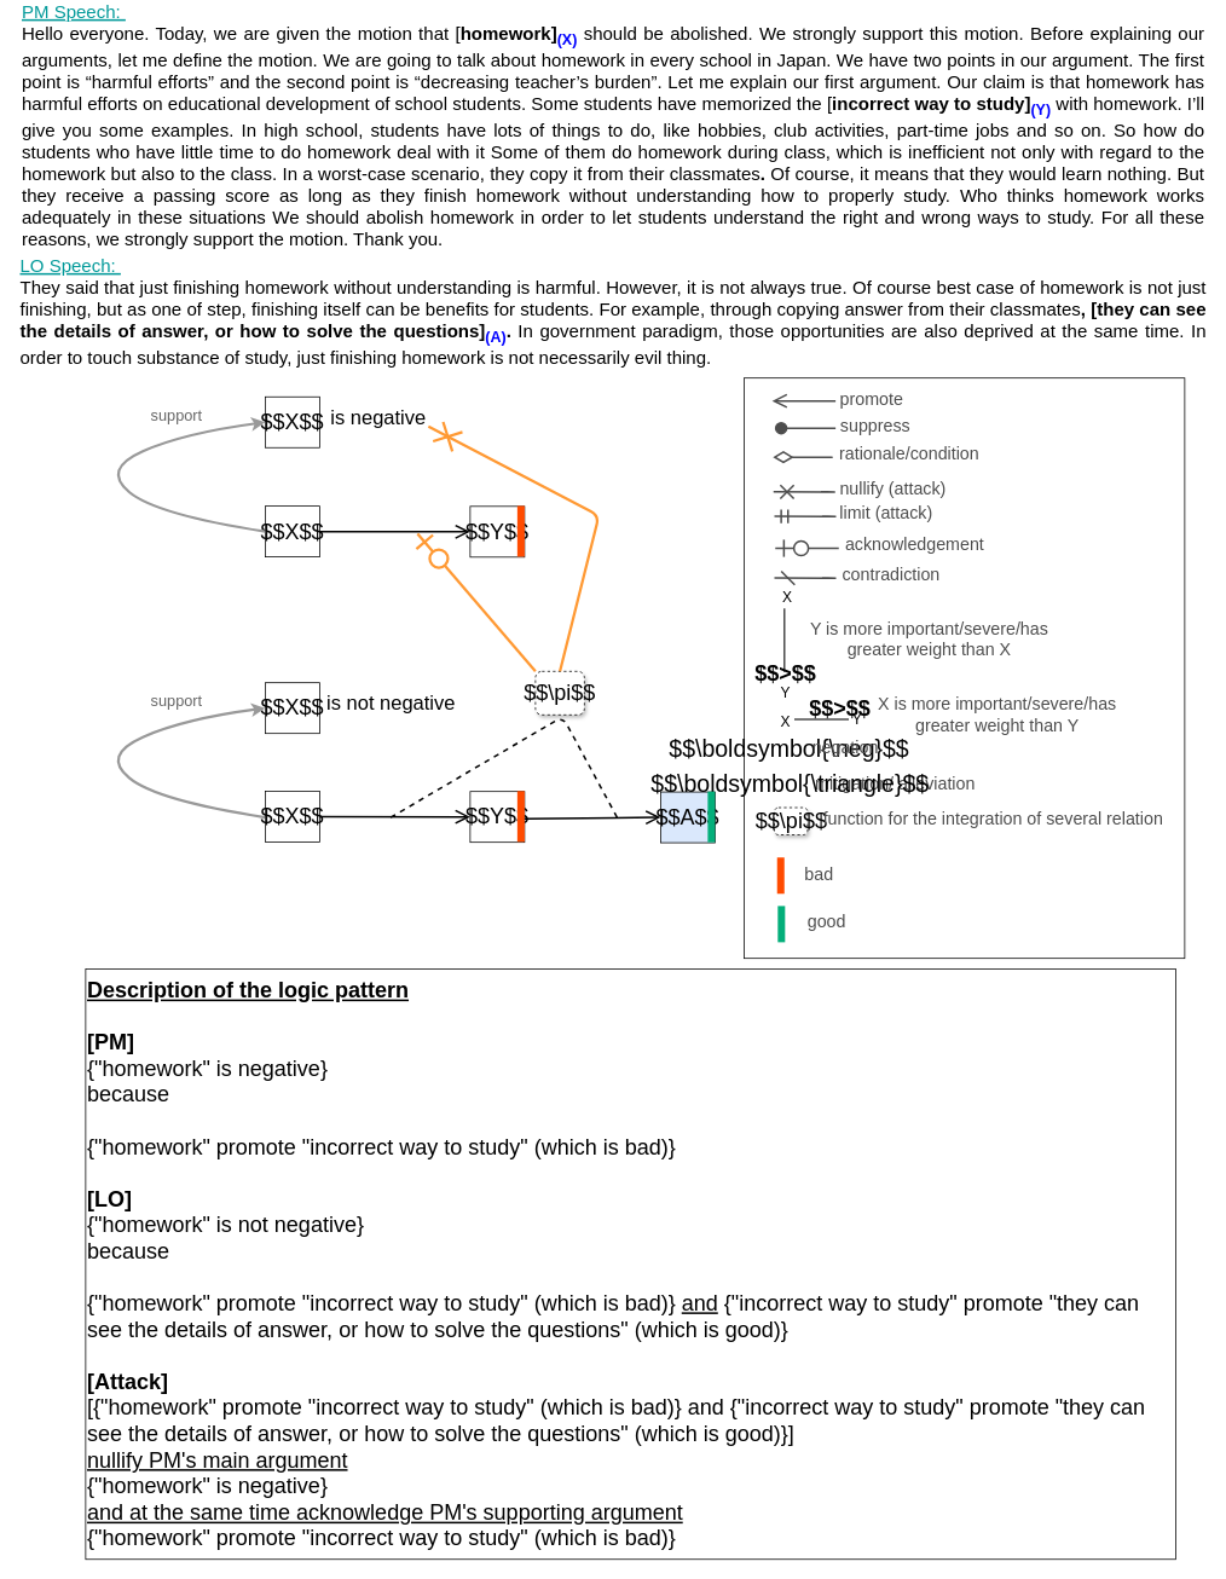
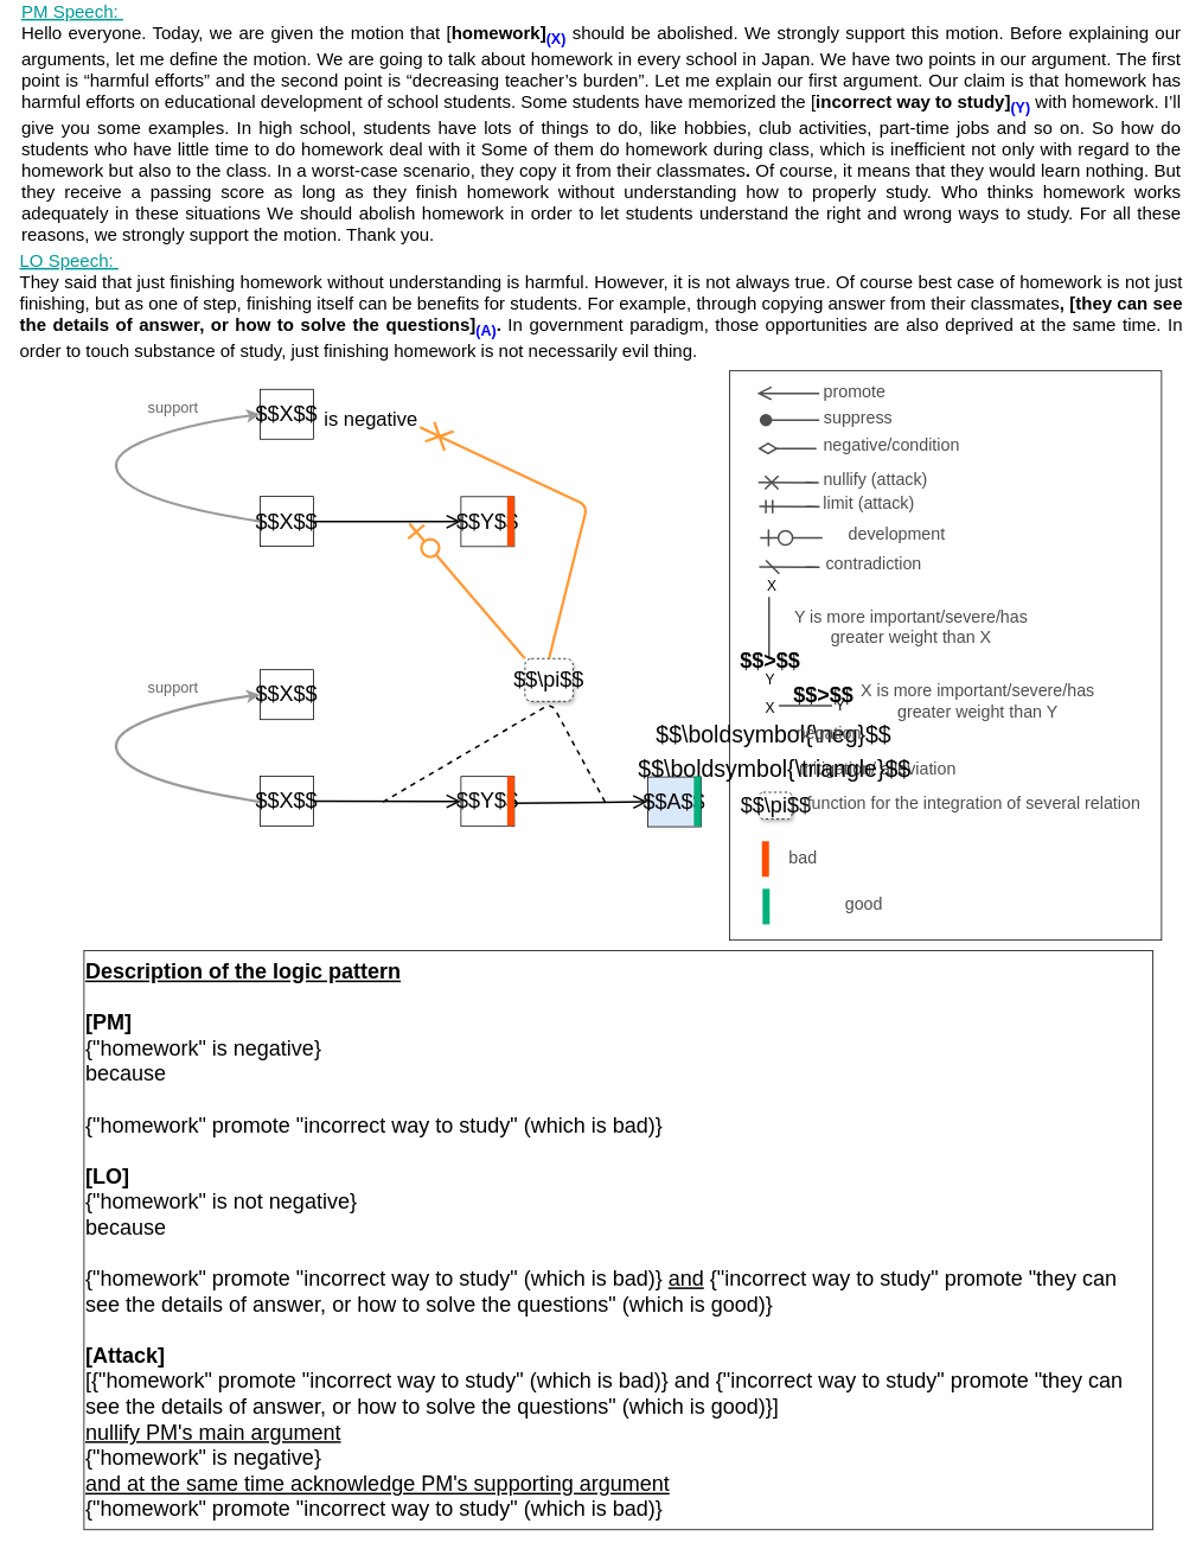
- <mxCell id="5" value="&lt;font style=&quot;font-size: 22px&quot;&gt;is negative&lt;/font&gt;" style="text;html=1;strokeColor=none;fillColor=none;align=center;verticalAlign=middle;whiteSpace=wrap;rounded=0;" parent="1" vertex="1"><mxGeometry x="362" y="421.5" width="110" height="35" as="geometry" /></mxCell>
+ <mxCell id="5" value="&lt;font style=&quot;font-size: 22px&quot;&gt;is negative&lt;/font&gt;" style="text;html=1;strokeColor=none;fillColor=none;align=center;verticalAlign=middle;whiteSpace=wrap;rounded=0;" parent="1" vertex="1"><mxGeometry x="362" y="431.5" width="110" height="35" as="geometry" /></mxCell>
- <mxCell id="30" value="&lt;font style=&quot;font-size: 19px&quot;&gt;rationale/condition&lt;/font&gt;" style="text;html=1;strokeColor=none;fillColor=none;align=center;verticalAlign=middle;whiteSpace=wrap;rounded=0;fontColor=#4D4D4D;" parent="1" vertex="1"><mxGeometry x="917" y="461.5" width="171" height="34" as="geometry" /></mxCell>
+ <mxCell id="30" value="&lt;font style=&quot;font-size: 19px&quot;&gt;negative/condition&lt;/font&gt;" style="text;html=1;strokeColor=none;fillColor=none;align=center;verticalAlign=middle;whiteSpace=wrap;rounded=0;fontColor=#4D4D4D;" parent="1" vertex="1"><mxGeometry x="917" y="461.5" width="171" height="34" as="geometry" /></mxCell>
- <mxCell id="31" value="&lt;font style=&quot;font-size: 19px&quot;&gt;acknowledgement&lt;/font&gt;" style="text;html=1;strokeColor=none;fillColor=none;align=center;verticalAlign=middle;whiteSpace=wrap;rounded=0;fontColor=#4D4D4D;" parent="1" vertex="1"><mxGeometry x="925" y="562" width="167" height="34" as="geometry" /></mxCell>
+ <mxCell id="31" value="&lt;font style=&quot;font-size: 19px&quot;&gt;development&lt;/font&gt;" style="text;html=1;strokeColor=none;fillColor=none;align=center;verticalAlign=middle;whiteSpace=wrap;rounded=0;fontColor=#4D4D4D;" parent="1" vertex="1"><mxGeometry x="925" y="562" width="167" height="34" as="geometry" /></mxCell>
- <mxCell id="13" value="&lt;font style=&quot;font-size: 22px&quot;&gt;is not negative&lt;/font&gt;" style="text;html=1;strokeColor=none;fillColor=none;align=center;verticalAlign=middle;whiteSpace=wrap;rounded=0;" parent="1" vertex="1"><mxGeometry x="357" y="736.75" width="148" height="35" as="geometry" /></mxCell>
- <mxCell id="42" value="&lt;span style=&quot;font-size: 19px&quot;&gt;good&lt;/span&gt;" style="text;html=1;strokeColor=none;fillColor=none;align=center;verticalAlign=middle;whiteSpace=wrap;rounded=0;fontColor=#4D4D4D;" parent="1" vertex="1"><mxGeometry x="878" y="976.5" width="66.5" height="34" as="geometry" /></mxCell>
+ <mxCell id="42" value="&lt;span style=&quot;font-size: 19px&quot;&gt;good&lt;/span&gt;" style="text;html=1;strokeColor=none;fillColor=none;align=center;verticalAlign=middle;whiteSpace=wrap;rounded=0;fontColor=#4D4D4D;" parent="1" vertex="1"><mxGeometry x="938" y="976.5" width="66.5" height="34" as="geometry" /></mxCell>
